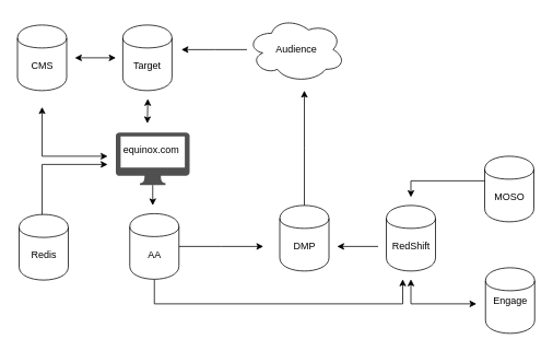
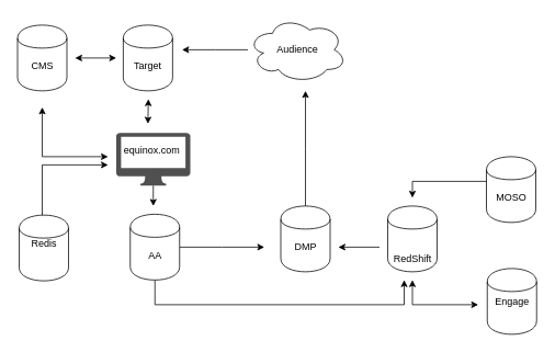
- <mxCell id="24" value="RedShift" style="text;html=1;strokeColor=none;fillColor=none;align=center;verticalAlign=middle;whiteSpace=wrap;rounded=0;" vertex="1" parent="22"><mxGeometry x="10" y="40" width="40" height="20" as="geometry" /></mxCell>
+ <mxCell id="24" value="RedShift" style="text;html=1;strokeColor=none;fillColor=none;align=center;verticalAlign=middle;whiteSpace=wrap;rounded=0;" vertex="1" parent="22"><mxGeometry x="10" y="55" width="40" height="20" as="geometry" /></mxCell>
- <mxCell id="41" value="Redis" style="text;html=1;strokeColor=none;fillColor=none;align=center;verticalAlign=middle;whiteSpace=wrap;rounded=0;" vertex="1" parent="39"><mxGeometry x="10" y="40" width="40" height="20" as="geometry" /></mxCell>
+ <mxCell id="41" value="Redis" style="text;html=1;strokeColor=none;fillColor=none;align=center;verticalAlign=middle;whiteSpace=wrap;rounded=0;" vertex="1" parent="39"><mxGeometry x="10" y="25" width="40" height="20" as="geometry" /></mxCell>
